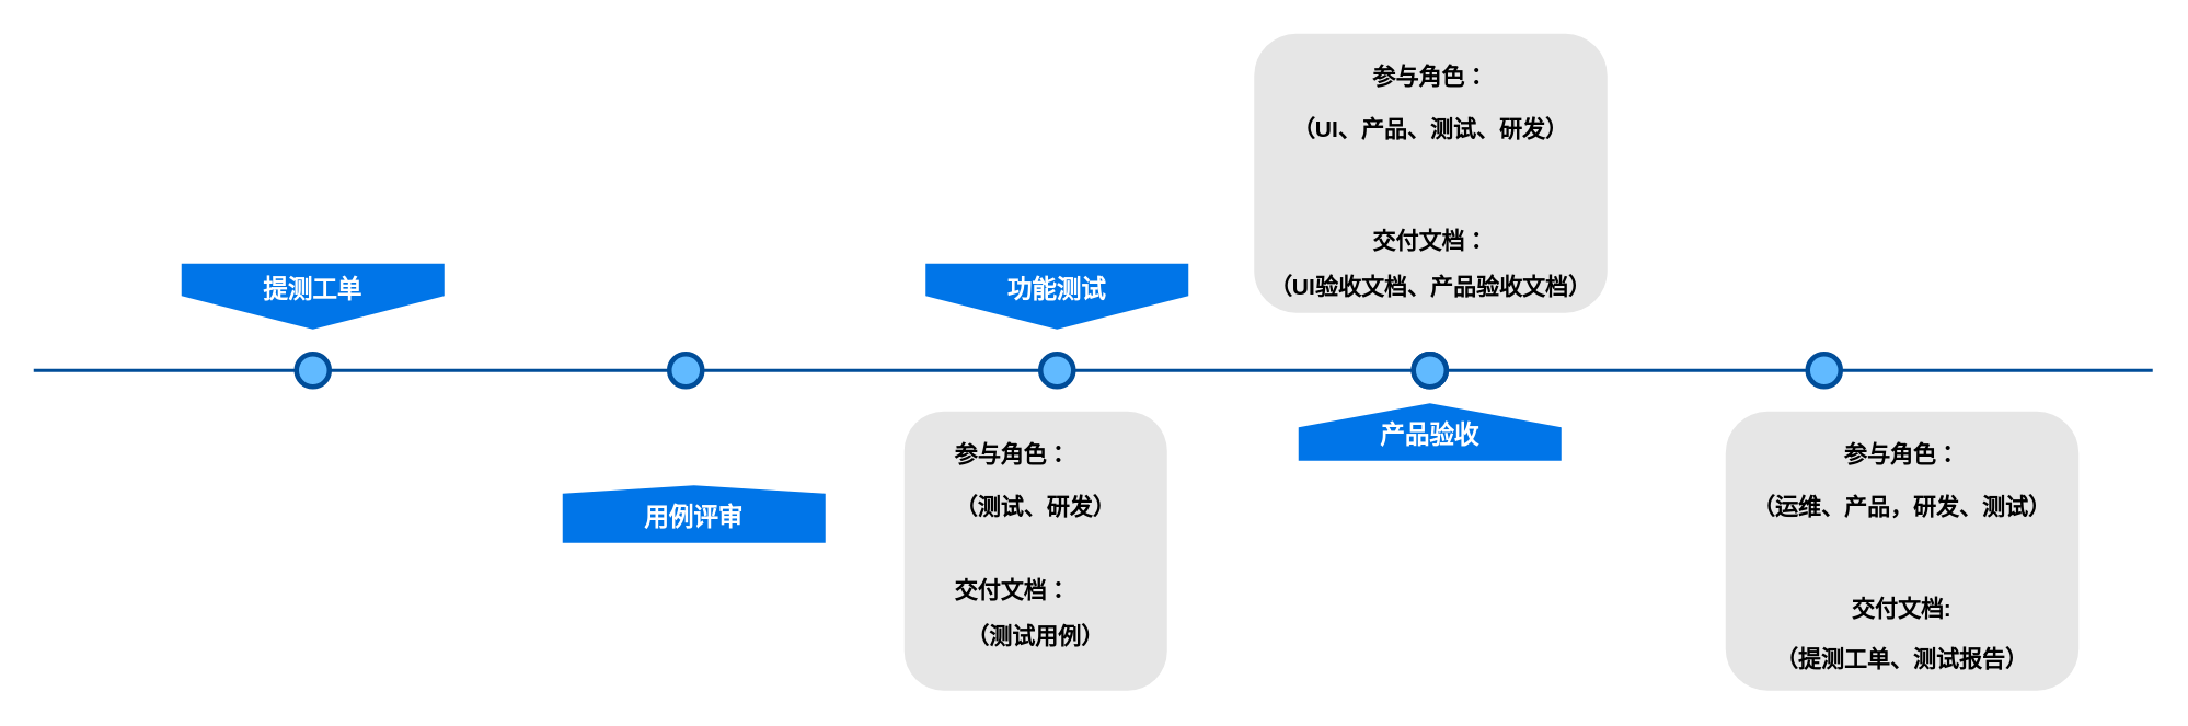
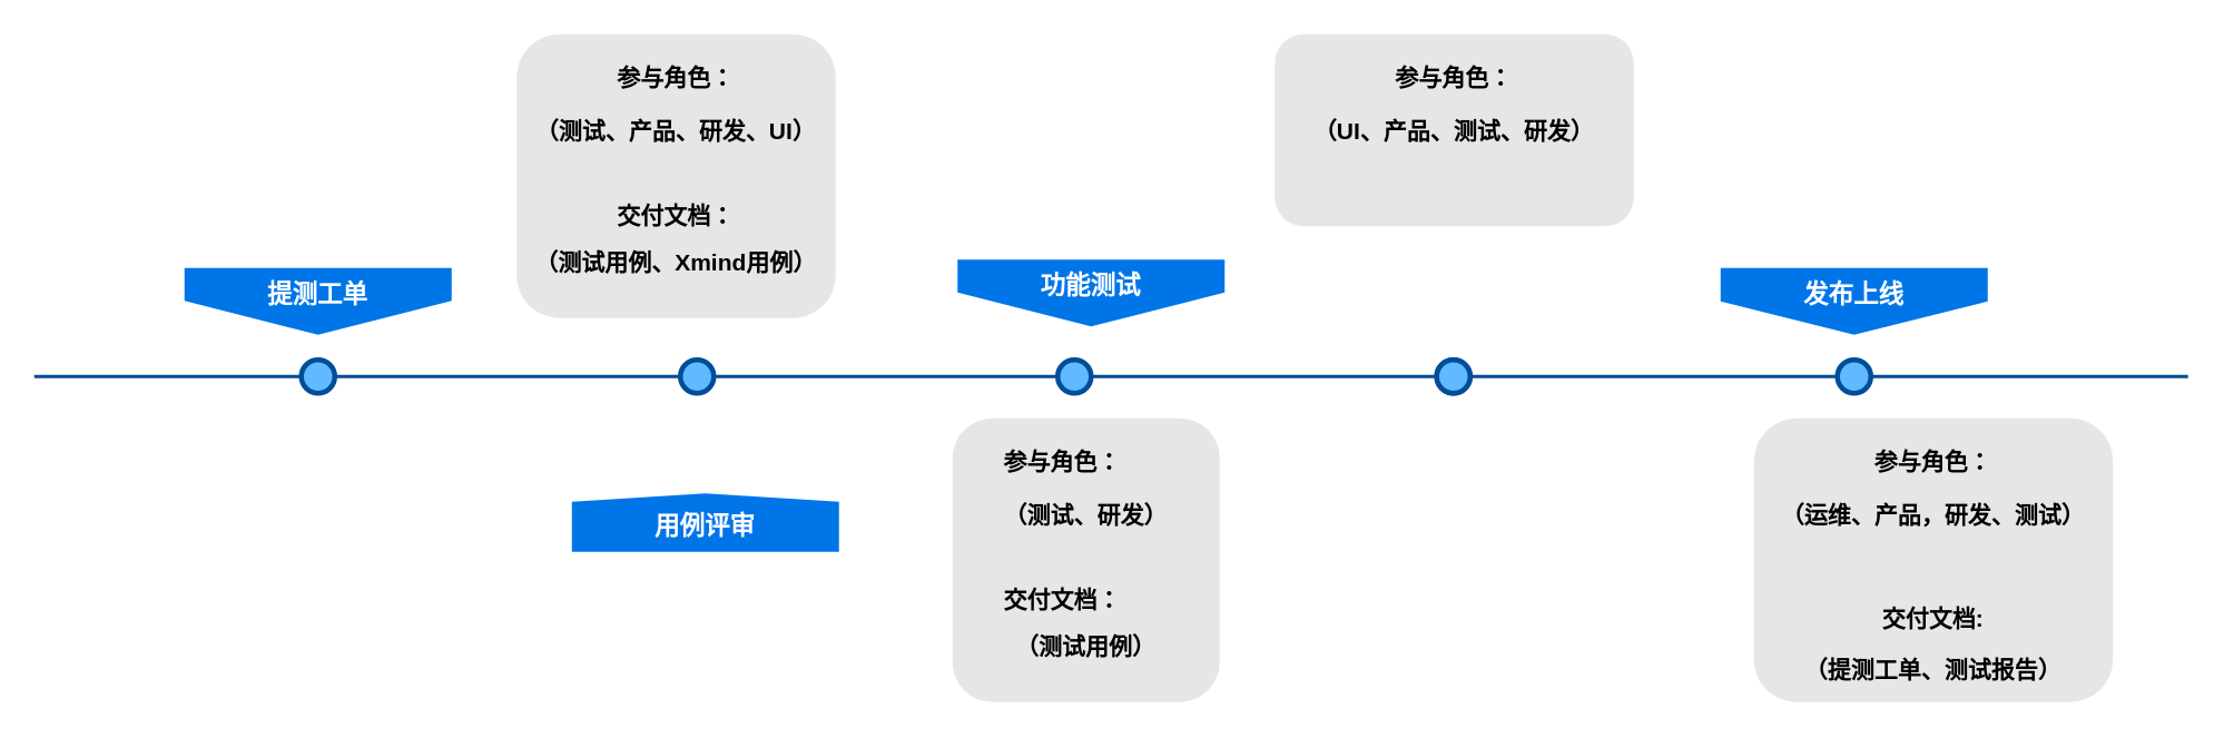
+ <mxCell id="10" value="&lt;h1&gt;&lt;div&gt;&lt;span style=&quot;font-size: 14px&quot;&gt;参与角色：&lt;/span&gt;&lt;/div&gt;&lt;font style=&quot;font-size: 14px&quot;&gt;（测试、产品、研发、UI）&lt;br&gt;&lt;br&gt;&lt;div&gt;&lt;span&gt;交付文档：&lt;/span&gt;&lt;/div&gt;（测试用例、Xmind用例）&lt;/font&gt;&lt;/h1&gt;" style="text;html=1;spacing=5;spacingTop=-20;whiteSpace=wrap;overflow=hidden;strokeColor=none;strokeWidth=3;fillColor=#E6E6E6;fontSize=13;fontColor=#000000;align=center;rounded=1;" parent="1" vertex="1"><mxGeometry x="309" y="20" width="191" height="170" as="geometry" /></mxCell>
- <mxCell id="12" value="&lt;h1&gt;&lt;div&gt;&lt;span style=&quot;font-size: 14px&quot;&gt;参与角色：&lt;/span&gt;&lt;/div&gt;&lt;span style=&quot;font-size: 14px&quot;&gt;（UI、产品、测试、研发）&lt;/span&gt;&lt;/h1&gt;&lt;h1&gt;&lt;span style=&quot;font-size: 14px&quot;&gt;&lt;br&gt;&lt;div&gt;&lt;span&gt;交付文档：&lt;/span&gt;&lt;/div&gt;（UI验收文档、产品验收文档）&lt;/span&gt;&lt;/h1&gt;" style="text;html=1;spacing=5;spacingTop=-20;whiteSpace=wrap;overflow=hidden;strokeColor=none;strokeWidth=3;fillColor=#E6E6E6;fontSize=13;fontColor=#000000;align=center;rounded=1;" parent="1" vertex="1"><mxGeometry x="763" y="20" width="215" height="170" as="geometry" /></mxCell>
+ <mxCell id="12" value="&lt;h1&gt;&lt;div&gt;&lt;span style=&quot;font-size: 14px&quot;&gt;参与角色：&lt;/span&gt;&lt;/div&gt;&lt;span style=&quot;font-size: 14px&quot;&gt;（UI、产品、测试、研发）&lt;/span&gt;&lt;/h1&gt;&lt;h1&gt;&lt;span style=&quot;font-size: 14px&quot;&gt;&lt;br&gt;&lt;div&gt;&lt;span&gt;交付文档：&lt;/span&gt;&lt;/div&gt;（UI验收文档、产品验收文档）&lt;/span&gt;&lt;/h1&gt;" style="text;html=1;spacing=5;spacingTop=-20;whiteSpace=wrap;overflow=hidden;strokeColor=none;strokeWidth=3;fillColor=#E6E6E6;fontSize=13;fontColor=#000000;align=center;rounded=1;" parent="1" vertex="1"><mxGeometry x="763" y="20" width="215" height="115" as="geometry" /></mxCell>
- <mxCell id="4" value="&lt;b&gt;功能测试&lt;/b&gt;" style="shape=offPageConnector;whiteSpace=wrap;html=1;fillColor=#0075E8;fontSize=15;fontColor=#FFFFFF;size=0.509;verticalAlign=top;strokeColor=none;" parent="1" vertex="1"><mxGeometry x="563" y="160" width="160" height="40" as="geometry" /></mxCell>
+ <mxCell id="4" value="&lt;b&gt;功能测试&lt;/b&gt;" style="shape=offPageConnector;whiteSpace=wrap;html=1;fillColor=#0075E8;fontSize=15;fontColor=#FFFFFF;size=0.509;verticalAlign=top;strokeColor=none;" parent="1" vertex="1"><mxGeometry x="573" y="155" width="160" height="40" as="geometry" /></mxCell>
+ <mxCell id="16" value="&lt;b&gt;发布上线&lt;/b&gt;" style="shape=offPageConnector;whiteSpace=wrap;html=1;fillColor=#0075E8;fontSize=15;fontColor=#FFFFFF;size=0.5;verticalAlign=top;strokeColor=none;" vertex="1" parent="1"><mxGeometry x="1030" y="160" width="160" height="40" as="geometry" /></mxCell>
- <mxCell id="6" value="&lt;b&gt;产品验收&lt;/b&gt;" style="shape=offPageConnector;whiteSpace=wrap;html=1;fillColor=#0075E8;fontSize=15;fontColor=#FFFFFF;size=0.418;flipV=1;verticalAlign=bottom;strokeColor=none;spacingBottom=4;" parent="1" vertex="1"><mxGeometry x="790" y="245" width="160" height="35" as="geometry" /></mxCell>
- <mxCell id="11" value="&lt;h1&gt;&lt;div style=&quot;text-align: left&quot;&gt;&lt;span style=&quot;font-size: 14px&quot;&gt;参与角色：&lt;/span&gt;&lt;/div&gt;&lt;span style=&quot;font-size: 14px&quot;&gt;（测试、研发）&lt;br&gt;&lt;br&gt;&lt;div style=&quot;text-align: left&quot;&gt;&lt;span&gt;交付文档：&lt;/span&gt;&lt;/div&gt;（测试用例）&lt;/span&gt;&lt;/h1&gt;" style="text;html=1;spacing=5;spacingTop=-20;whiteSpace=wrap;overflow=hidden;strokeColor=none;strokeWidth=3;fillColor=#E6E6E6;fontSize=13;fontColor=#000000;align=center;rounded=1;" parent="1" vertex="1"><mxGeometry x="550" y="250" width="160" height="170" as="geometry" /></mxCell>
+ <mxCell id="11" value="&lt;h1&gt;&lt;div style=&quot;text-align: left&quot;&gt;&lt;span style=&quot;font-size: 14px&quot;&gt;参与角色：&lt;/span&gt;&lt;/div&gt;&lt;span style=&quot;font-size: 14px&quot;&gt;（测试、研发）&lt;br&gt;&lt;br&gt;&lt;div style=&quot;text-align: left&quot;&gt;&lt;span&gt;交付文档：&lt;/span&gt;&lt;/div&gt;（测试用例）&lt;/span&gt;&lt;/h1&gt;" style="text;html=1;spacing=5;spacingTop=-20;whiteSpace=wrap;overflow=hidden;strokeColor=none;strokeWidth=3;fillColor=#E6E6E6;fontSize=13;fontColor=#000000;align=center;rounded=1;" parent="1" vertex="1"><mxGeometry x="570" y="250" width="160" height="170" as="geometry" /></mxCell>
